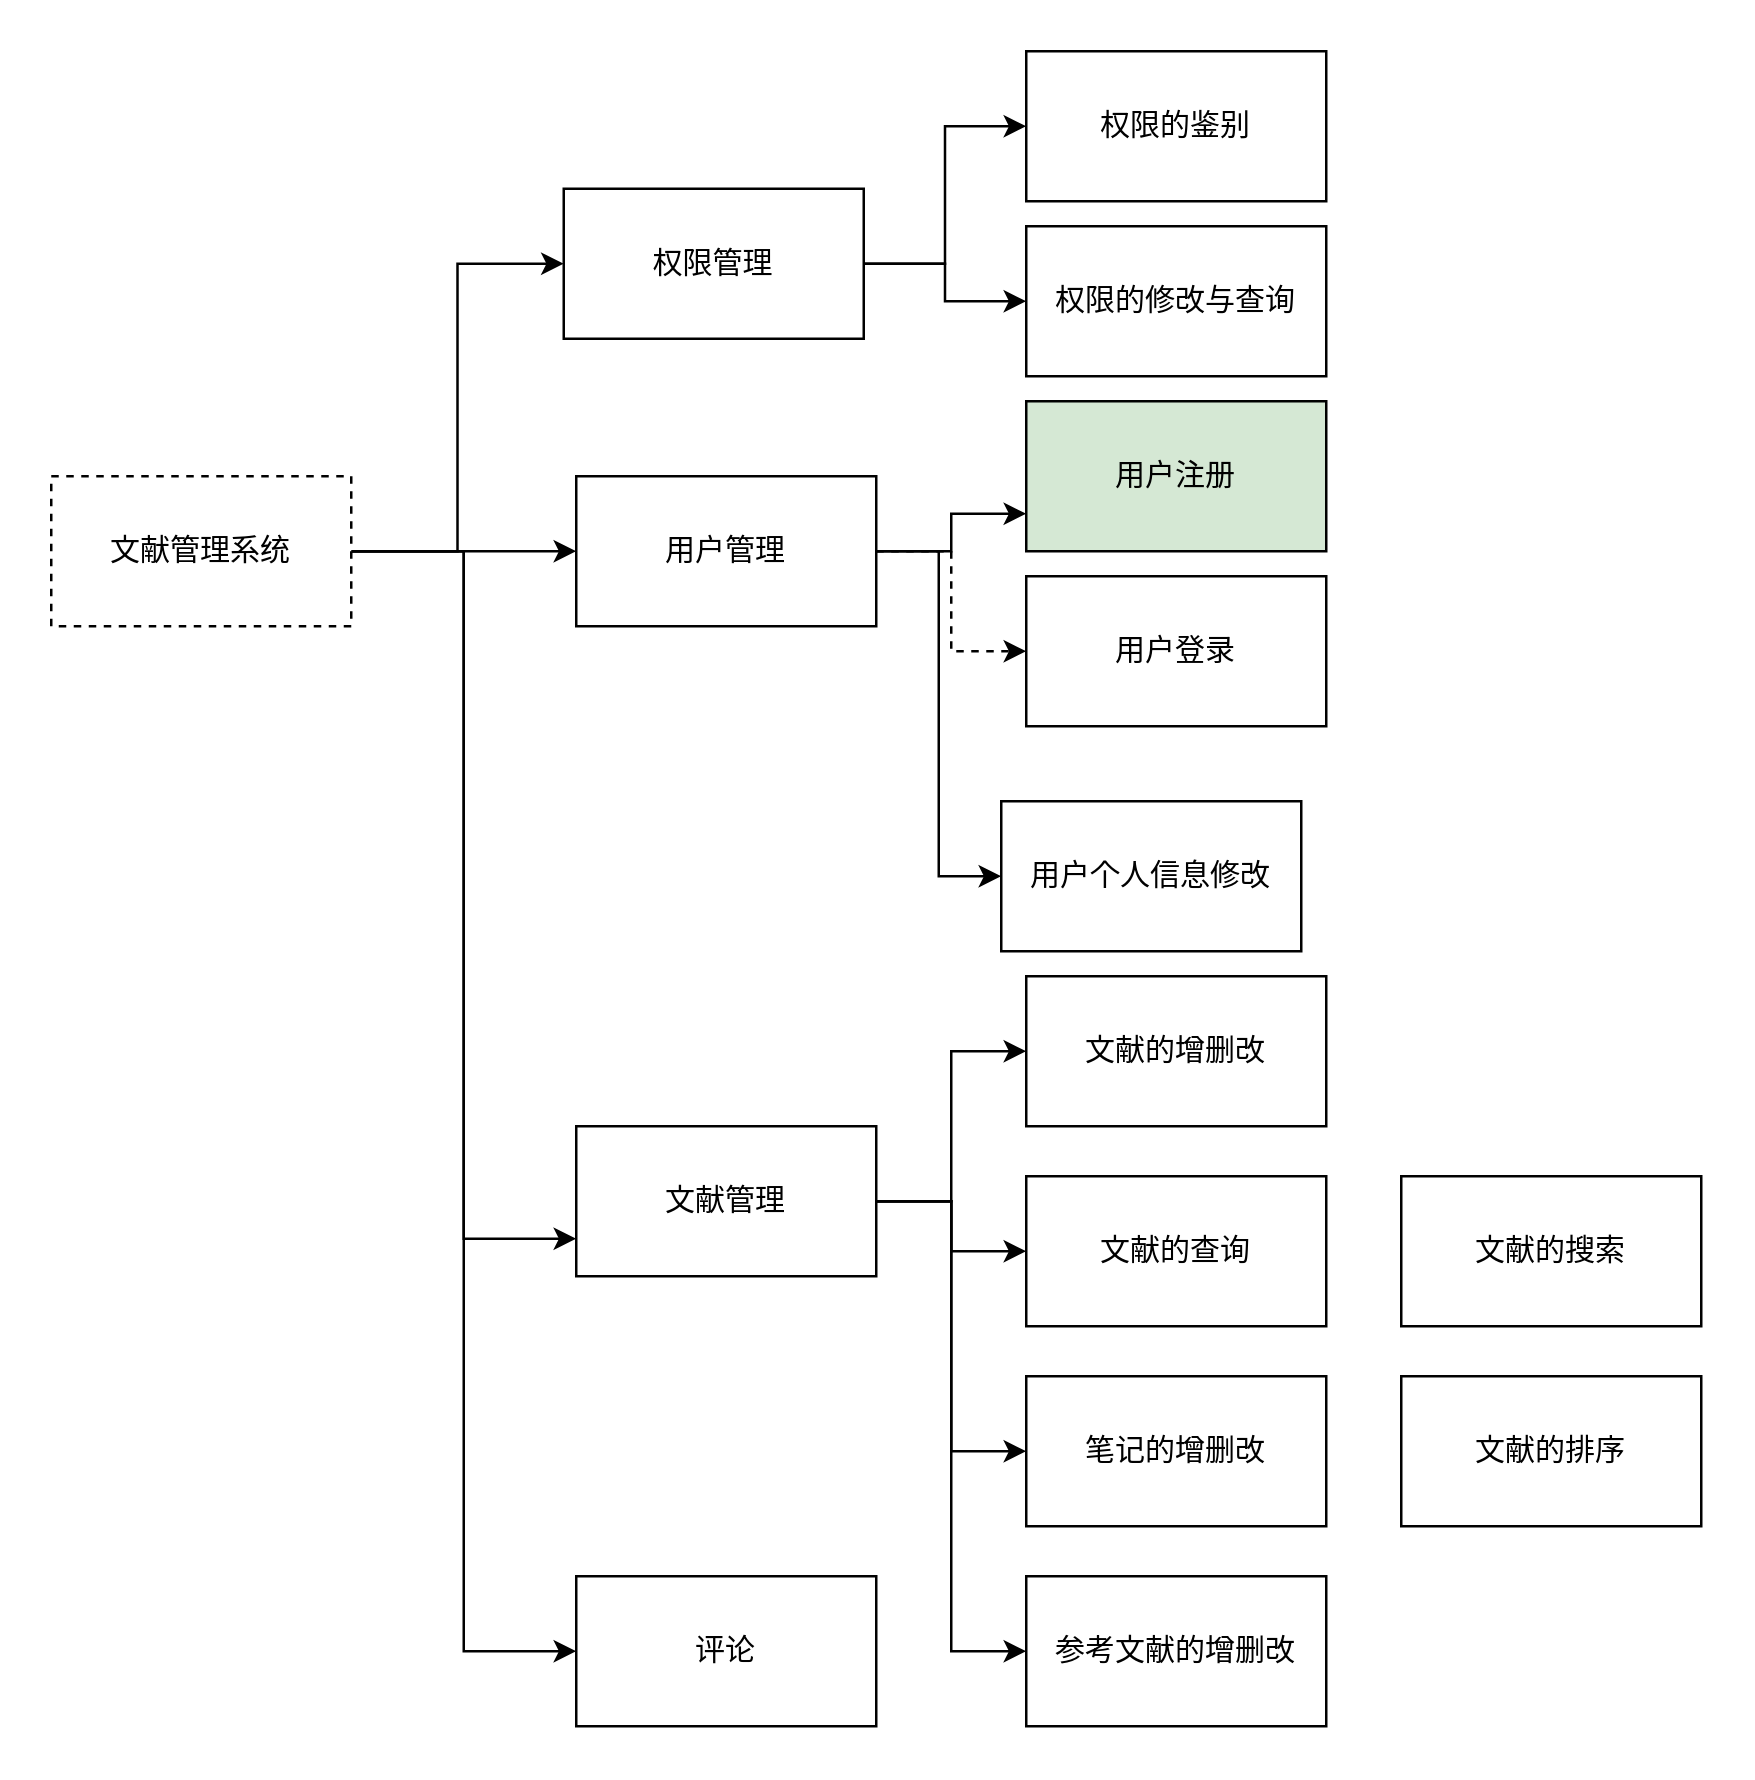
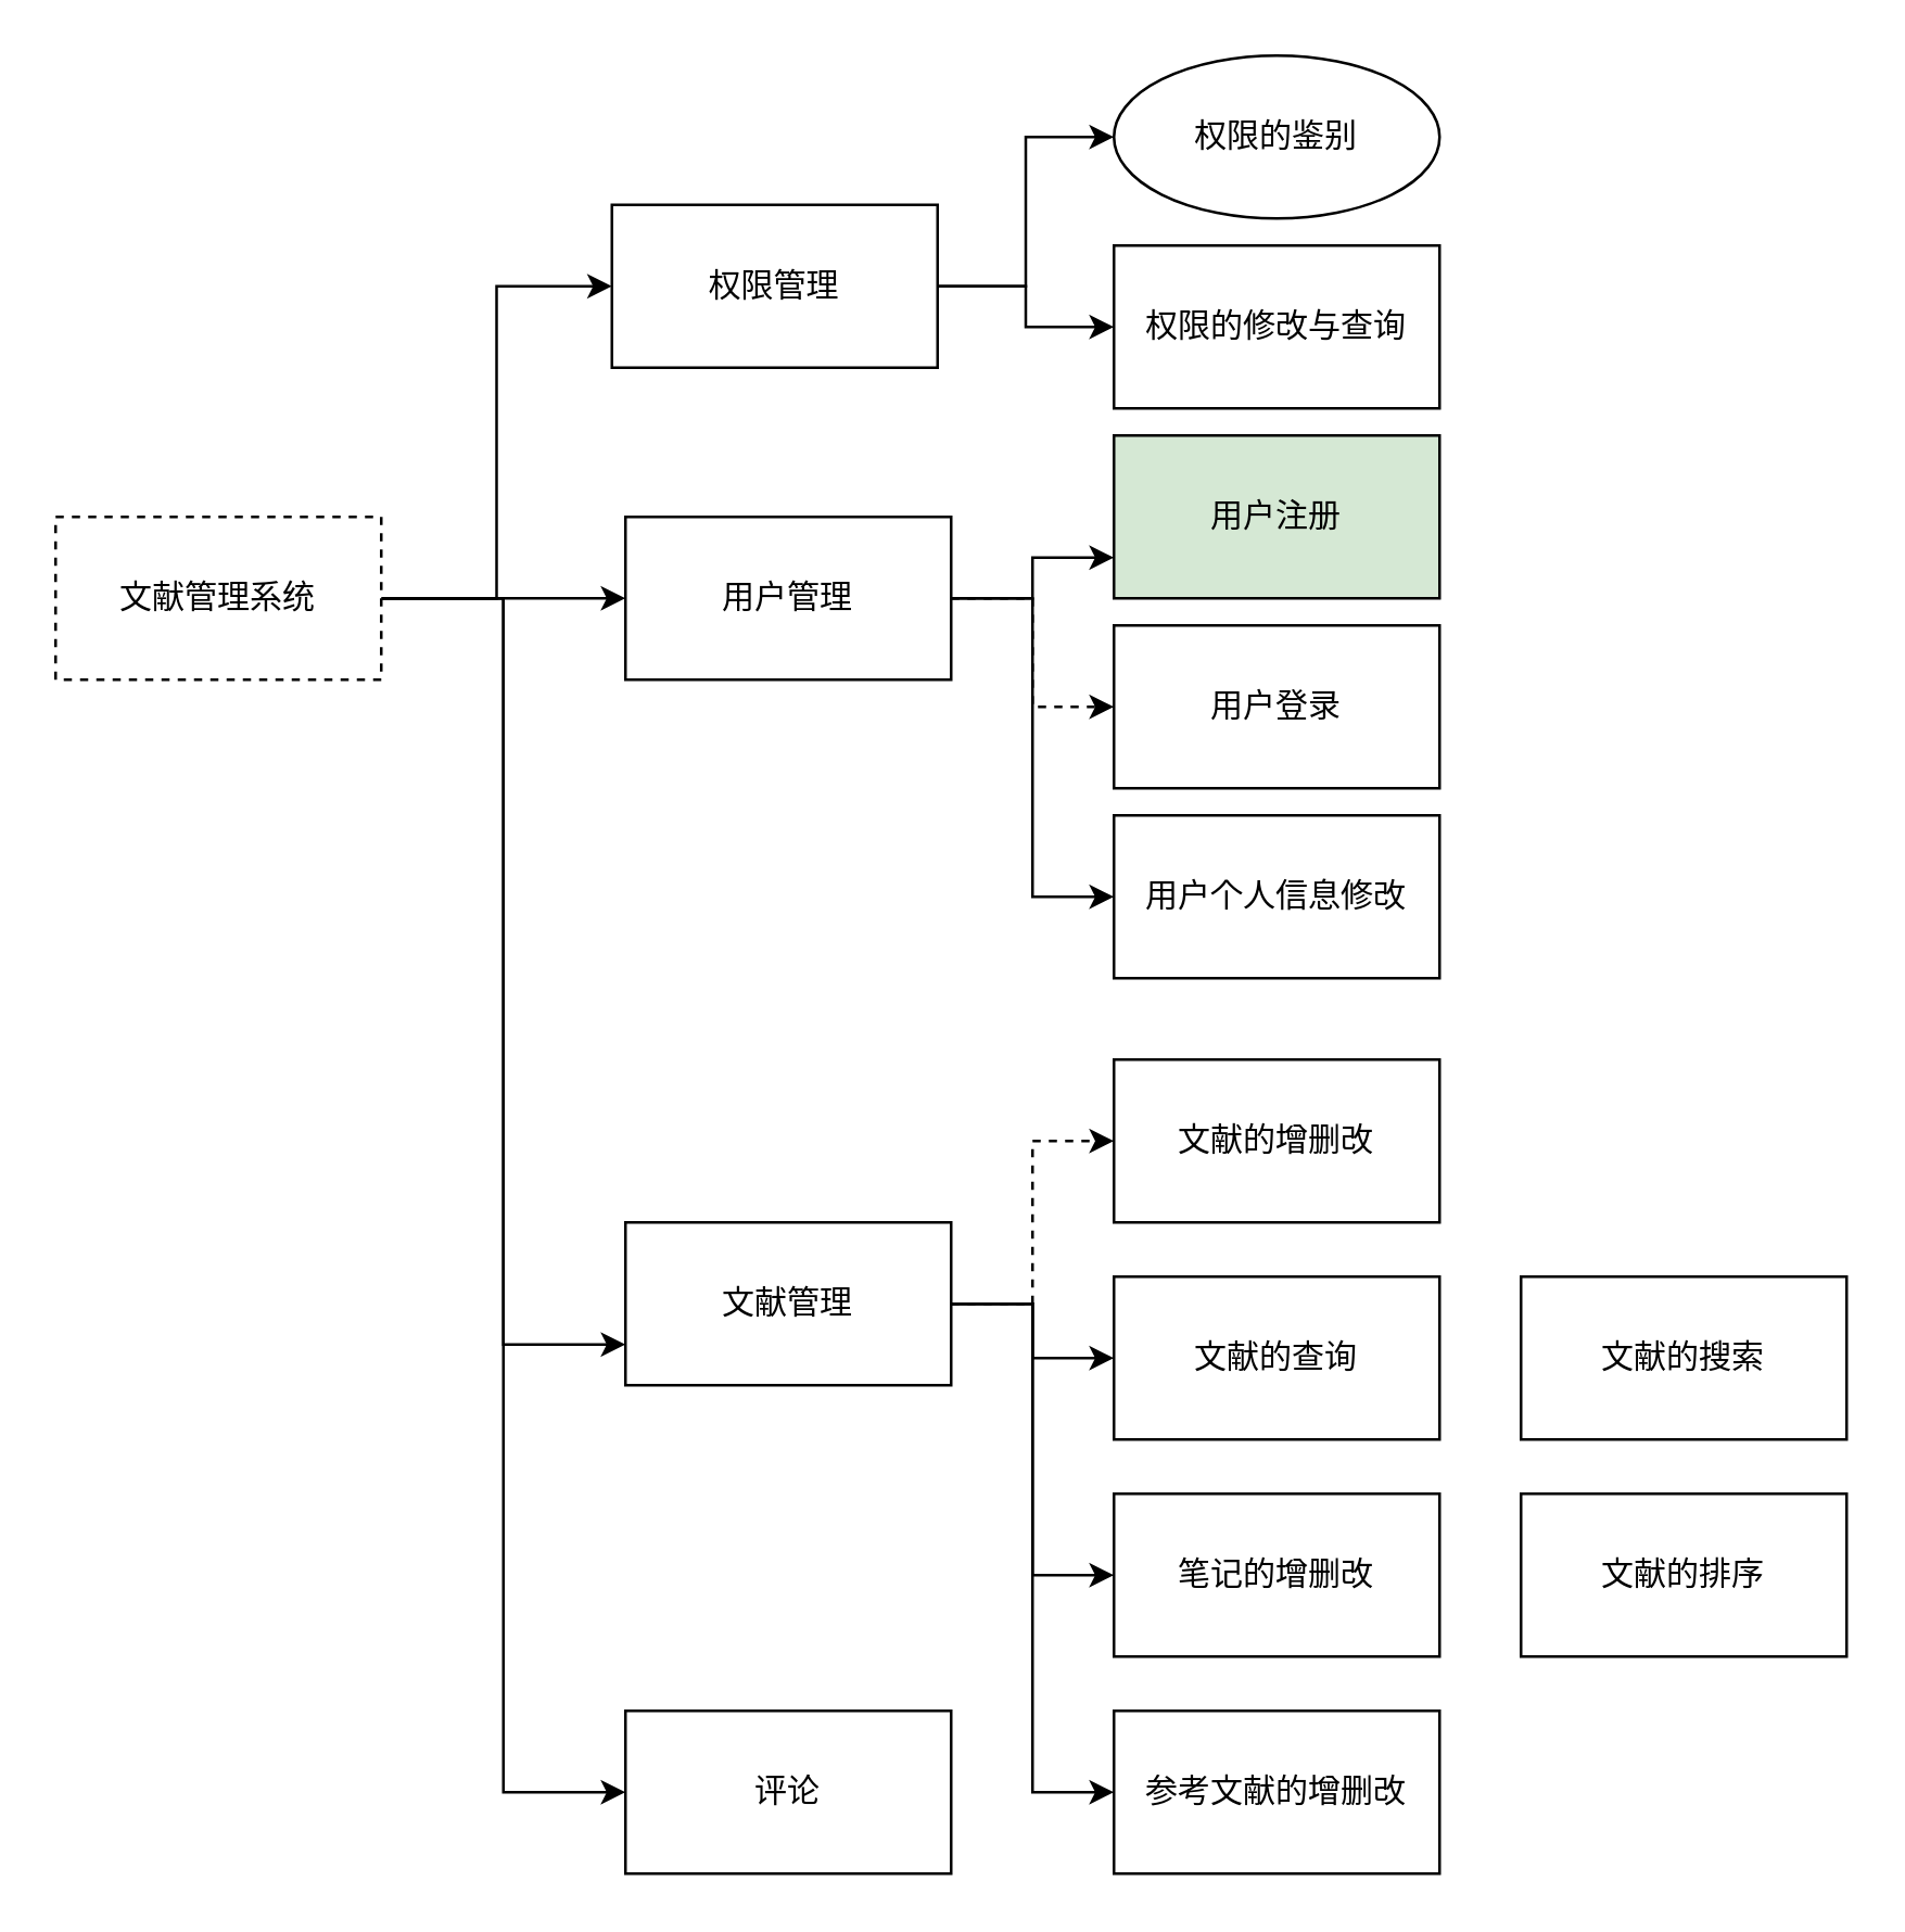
- <mxCell id="22" value="权限的鉴别" style="rounded=0;whiteSpace=wrap;html=1;" vertex="1" parent="1"><mxGeometry x="410" y="20" width="120" height="60" as="geometry" /></mxCell>
+ <mxCell id="22" value="权限的鉴别" style="ellipse;whiteSpace=wrap;html=1;" vertex="1" parent="1"><mxGeometry x="410" y="20" width="120" height="60" as="geometry" /></mxCell>
- <mxCell id="16" value="用户个人信息修改" style="rounded=0;whiteSpace=wrap;html=1;" vertex="1" parent="1"><mxGeometry x="400" y="320" width="120" height="60" as="geometry" /></mxCell>
+ <mxCell id="16" value="用户个人信息修改" style="rounded=0;whiteSpace=wrap;html=1;" vertex="1" parent="1"><mxGeometry x="410" y="300" width="120" height="60" as="geometry" /></mxCell>
- <mxCell id="17" style="edgeStyle=orthogonalEdgeStyle;rounded=0;orthogonalLoop=1;jettySize=auto;html=1;entryX=0;entryY=0.5;entryDx=0;entryDy=0;" edge="1" parent="1" source="21" target="23"><mxGeometry relative="1" as="geometry" /></mxCell>
+ <mxCell id="17" style="edgeStyle=orthogonalEdgeStyle;rounded=0;orthogonalLoop=1;jettySize=auto;html=1;entryX=0;entryY=0.5;entryDx=0;entryDy=0;dashed=1;" edge="1" parent="1" source="21" target="23"><mxGeometry relative="1" as="geometry" /></mxCell>
